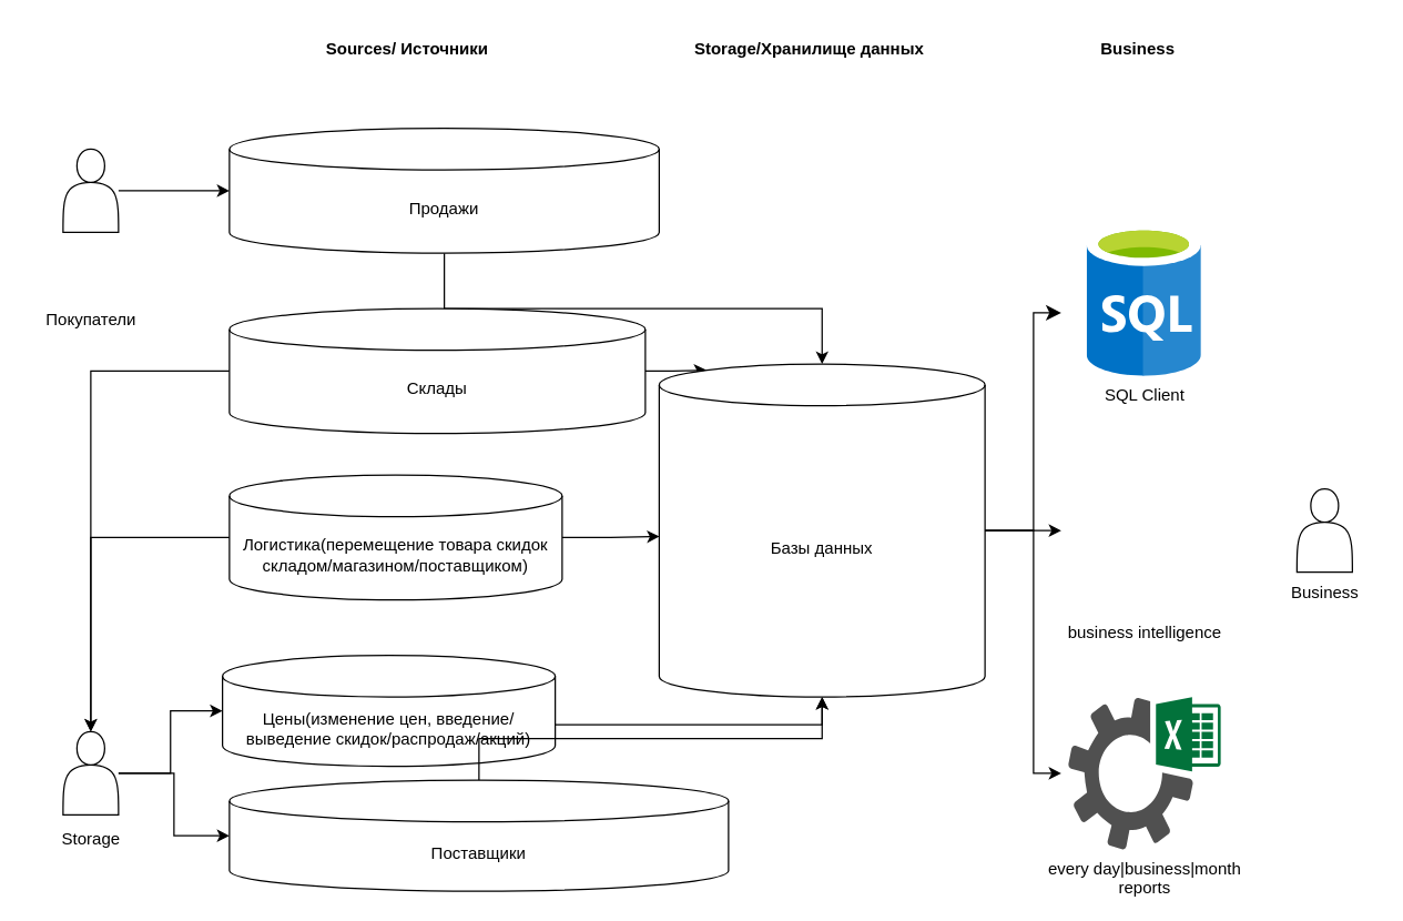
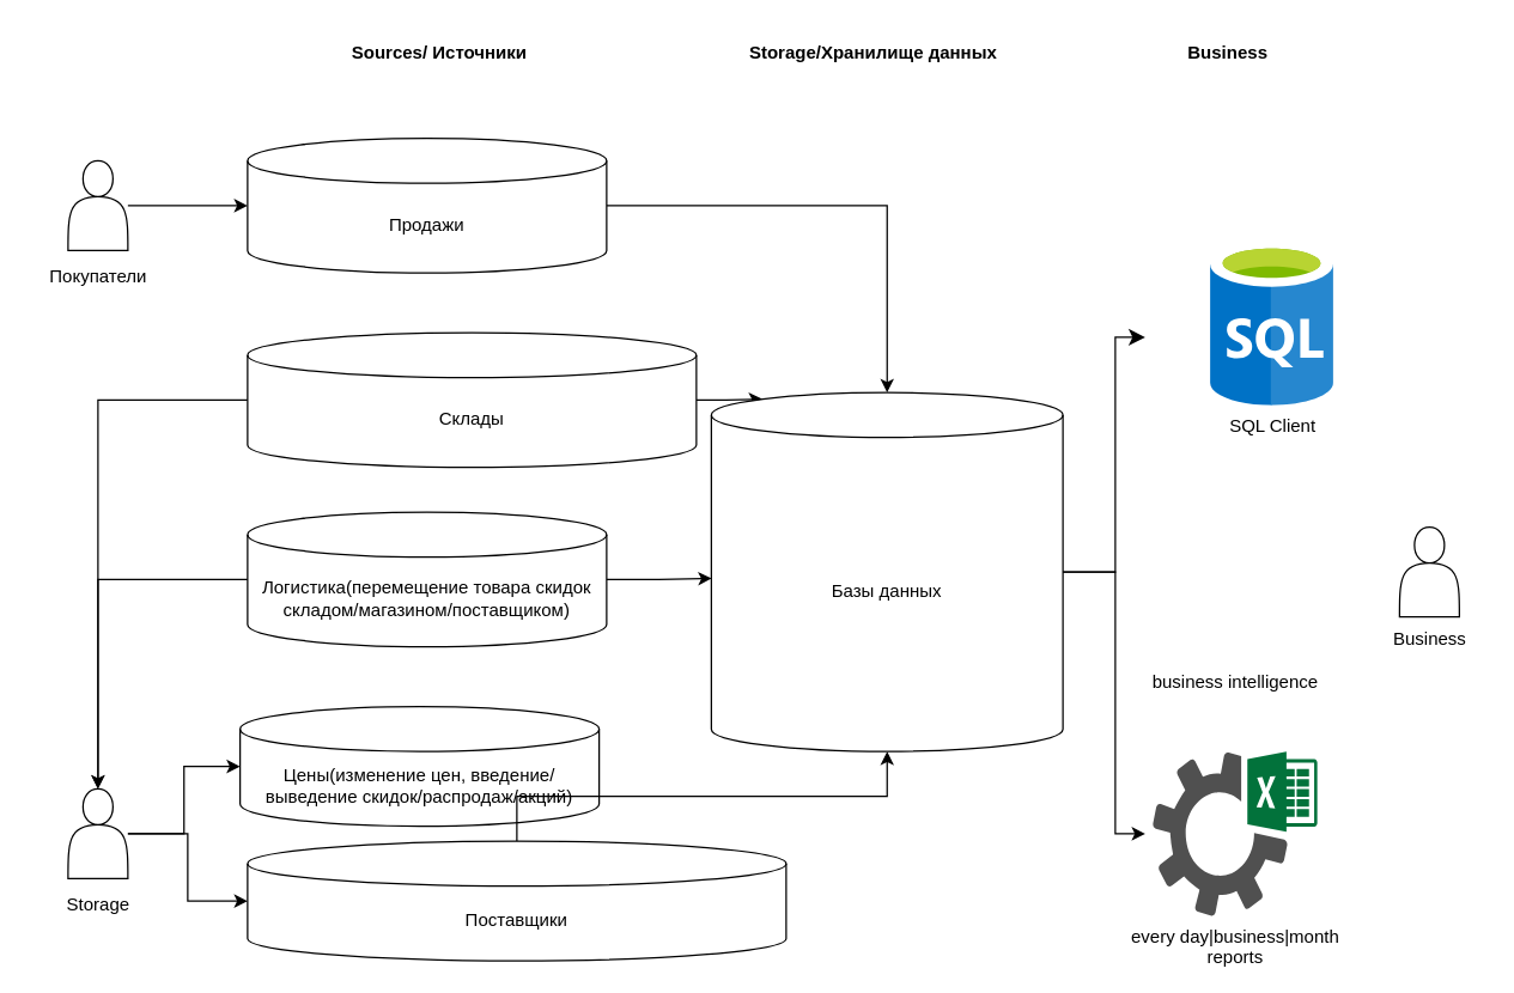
- <mxCell id="3" value="Продажи" style="shape=cylinder3;whiteSpace=wrap;html=1;boundedLbl=1;backgroundOutline=1;size=15;" vertex="1" parent="1"><mxGeometry x="165" y="92" width="310" height="90" as="geometry" /></mxCell>
+ <mxCell id="3" value="Продажи" style="shape=cylinder3;whiteSpace=wrap;html=1;boundedLbl=1;backgroundOutline=1;size=15;" vertex="1" parent="1"><mxGeometry x="165" y="92" width="240" height="90" as="geometry" /></mxCell>
- <mxCell id="17" value="SQL Client" style="image;sketch=0;aspect=fixed;html=1;points=[];align=center;fontSize=12;image=img/lib/mscae/SQL_Database_generic.svg;" vertex="1" parent="1"><mxGeometry x="783.6" y="162" width="82.8" height="108.95" as="geometry" /></mxCell>
+ <mxCell id="17" value="SQL Client" style="image;sketch=0;aspect=fixed;html=1;points=[];align=center;fontSize=12;image=img/lib/mscae/SQL_Database_generic.svg;" vertex="1" parent="1"><mxGeometry x="808.6" y="162" width="82.8" height="108.95" as="geometry" /></mxCell>
- <mxCell id="32" value="Покупатели" style="text;html=1;align=center;verticalAlign=middle;resizable=0;points=[];autosize=1;strokeColor=none;fillColor=none;" vertex="1" parent="1"><mxGeometry x="20" y="215" width="90" height="30" as="geometry" /></mxCell>
+ <mxCell id="32" value="Покупатели" style="text;html=1;align=center;verticalAlign=middle;resizable=0;points=[];autosize=1;strokeColor=none;fillColor=none;" vertex="1" parent="1"><mxGeometry x="20" y="170" width="90" height="30" as="geometry" /></mxCell>
- <mxCell id="15" style="edgeStyle=orthogonalEdgeStyle;rounded=0;orthogonalLoop=1;jettySize=auto;html=1;" edge="1" parent="1" source="16" target="18"><mxGeometry relative="1" as="geometry" /></mxCell>
- <mxCell id="10" style="edgeStyle=orthogonalEdgeStyle;rounded=0;orthogonalLoop=1;jettySize=auto;html=1;entryX=0.5;entryY=1;entryDx=0;entryDy=0;entryPerimeter=0;" edge="1" parent="1" source="11" target="16"><mxGeometry relative="1" as="geometry"><Array as="points"><mxPoint x="592" y="522" /></Array></mxGeometry></mxCell>
